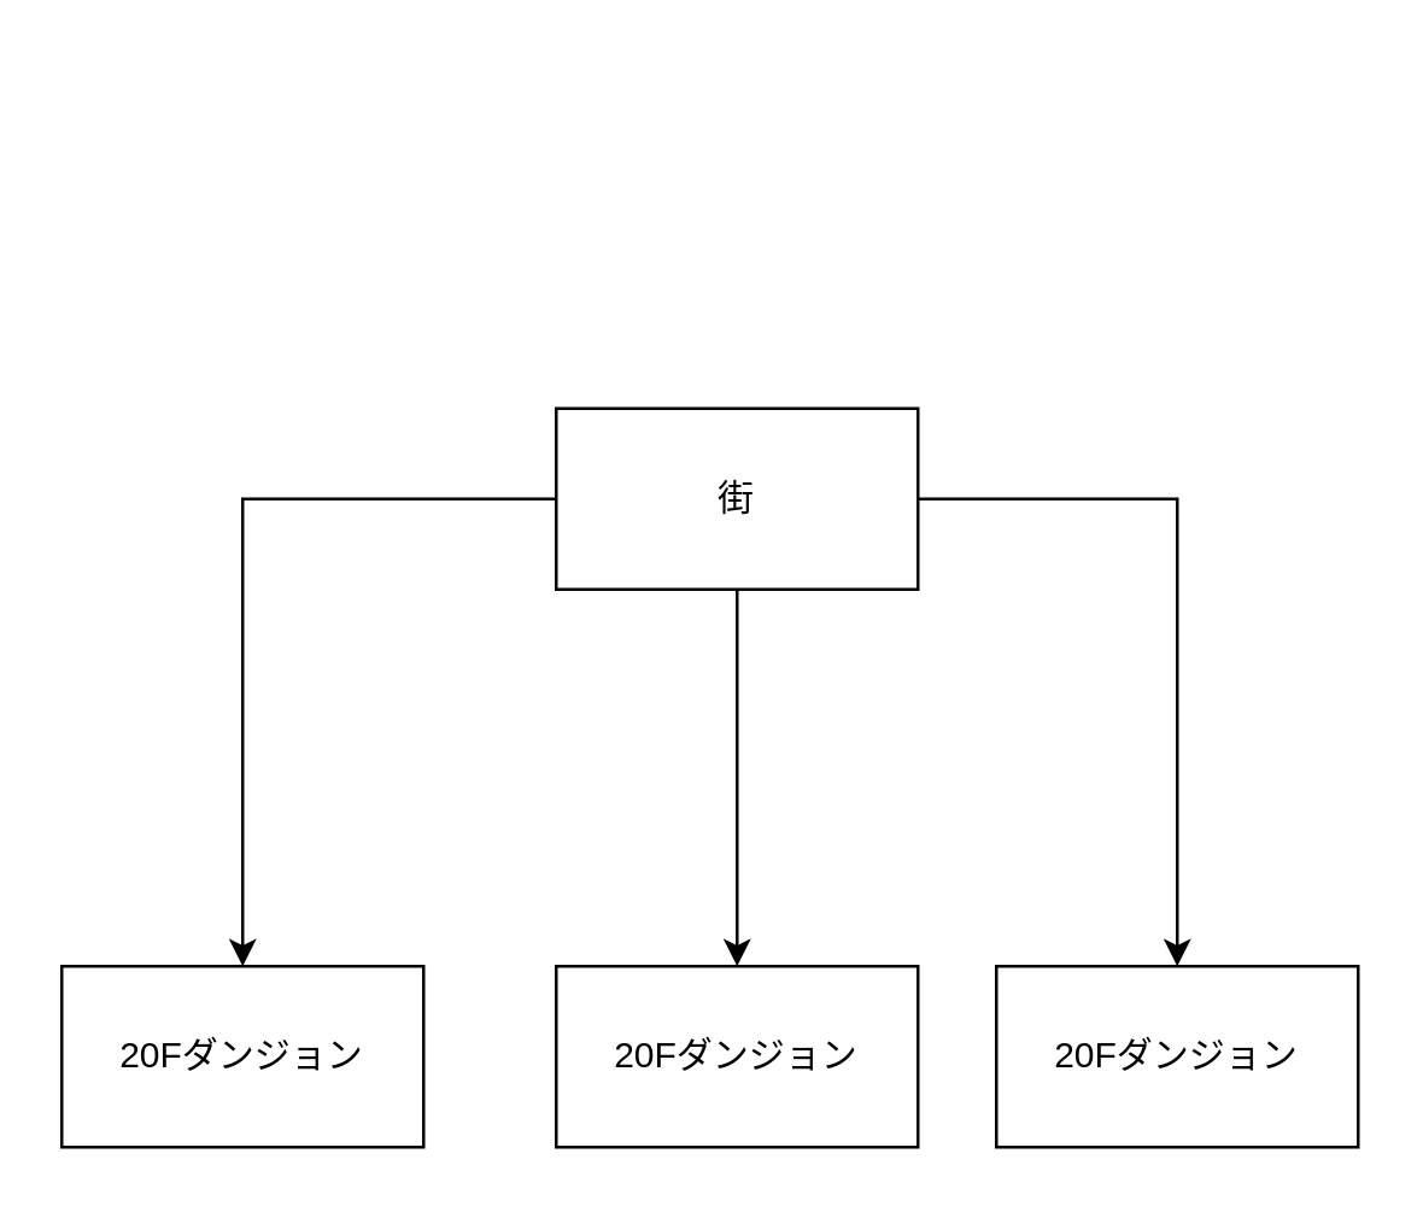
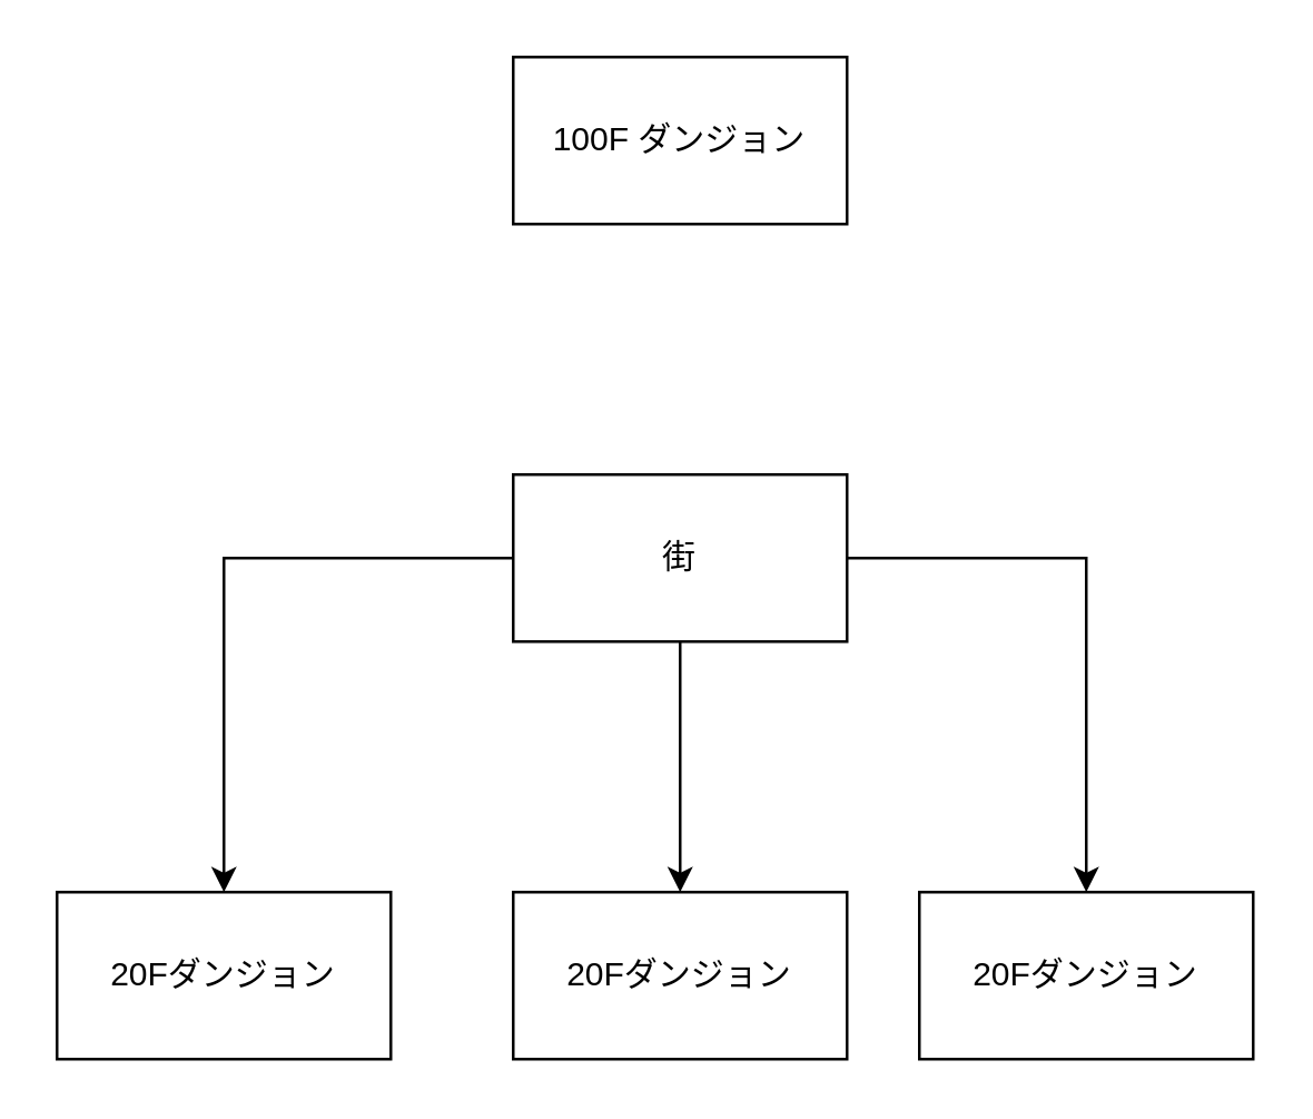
+ <mxCell id="6" value="100F ダンジョン" style="whiteSpace=wrap;html=1;" parent="1" vertex="1"><mxGeometry x="184" y="20" width="120" height="60" as="geometry" /></mxCell>
- <mxCell id="5" value="街" style="rounded=0;whiteSpace=wrap;html=1;" parent="1" vertex="1"><mxGeometry x="184" y="135" width="120" height="60" as="geometry" /></mxCell>
+ <mxCell id="5" value="街" style="rounded=0;whiteSpace=wrap;html=1;" parent="1" vertex="1"><mxGeometry x="184" y="170" width="120" height="60" as="geometry" /></mxCell>
